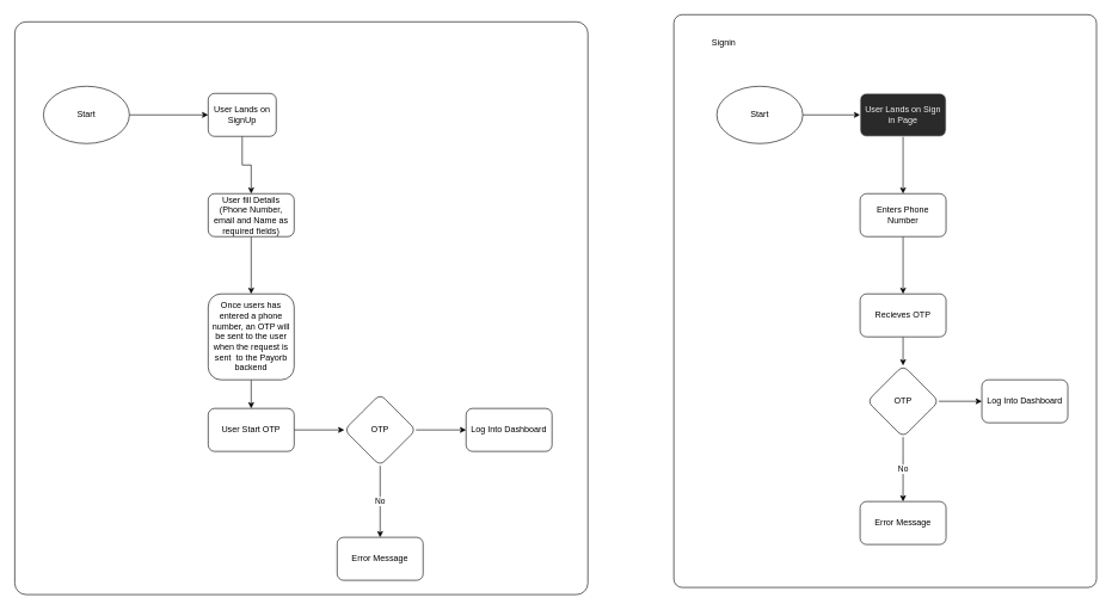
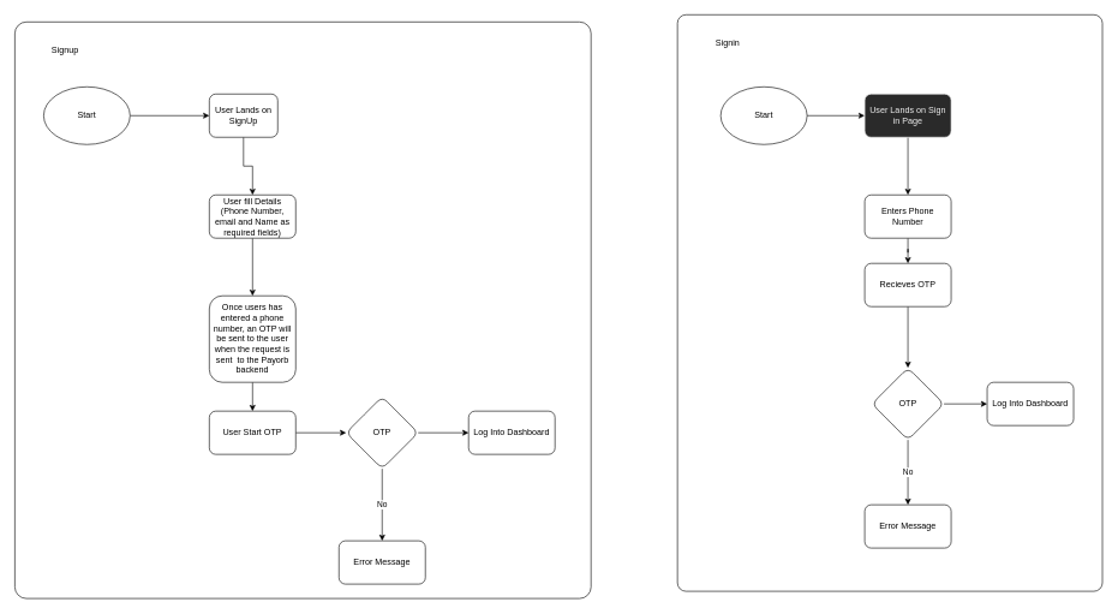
+ <mxCell id="33" value="Signup" style="text;html=1;strokeColor=none;fillColor=none;align=center;verticalAlign=middle;whiteSpace=wrap;rounded=0;" vertex="1" parent="1"><mxGeometry x="70" y="60" width="40" height="20" as="geometry" /></mxCell>
- <mxCell id="27" value="Recieves OTP" style="whiteSpace=wrap;html=1;rounded=1;" vertex="1" parent="1"><mxGeometry x="1200" y="410" width="120" height="60" as="geometry" /></mxCell>
+ <mxCell id="27" value="Recieves OTP" style="whiteSpace=wrap;html=1;rounded=1;" vertex="1" parent="1"><mxGeometry x="1200" y="365" width="120" height="60" as="geometry" /></mxCell>
